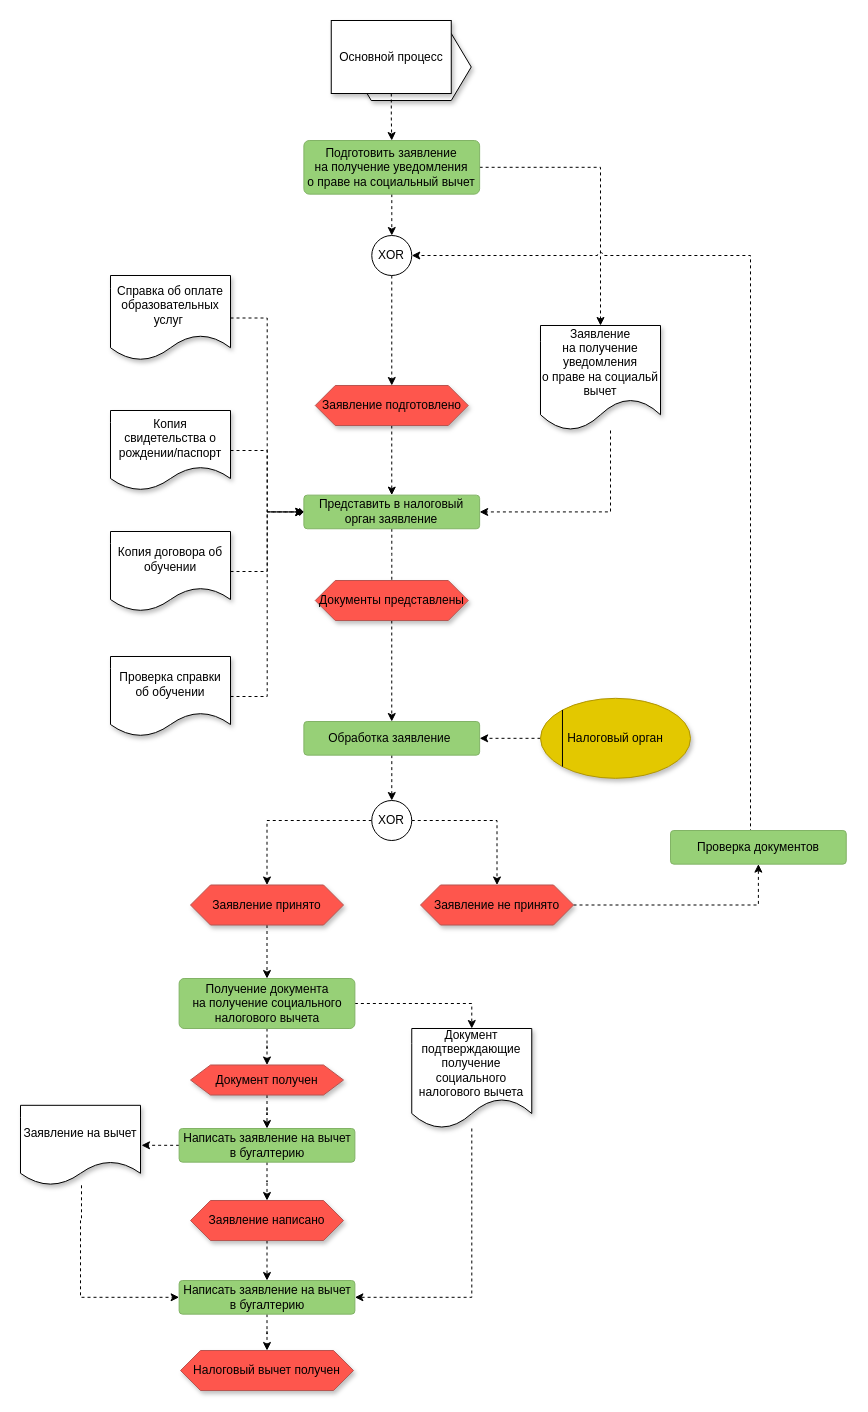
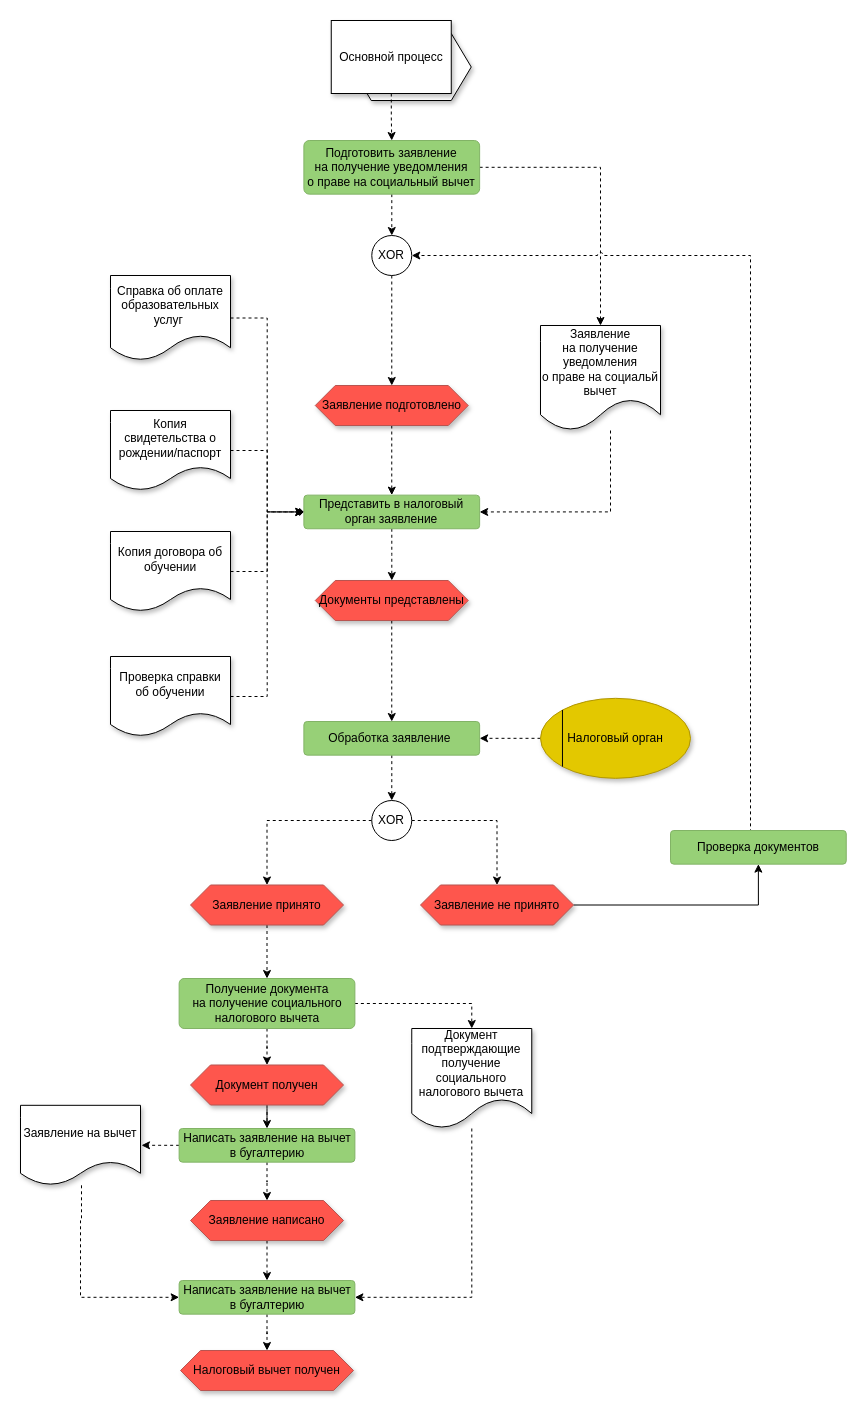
- <mxCell id="6" style="edgeStyle=orthogonalEdgeStyle;rounded=0;orthogonalLoop=1;jettySize=auto;html=1;dashed=1;fontColor=#171717;endArrow=none;endFill=1;" parent="1" source="7" target="20" edge="1"><mxGeometry relative="1" as="geometry"><mxPoint x="392" y="634" as="targetPoint" /><Array as="points" /></mxGeometry></mxCell>
+ <mxCell id="6" style="edgeStyle=orthogonalEdgeStyle;rounded=0;orthogonalLoop=1;jettySize=auto;html=1;dashed=1;fontColor=#171717;endArrow=classic;endFill=1;" parent="1" source="7" target="20" edge="1"><mxGeometry relative="1" as="geometry"><mxPoint x="392" y="634" as="targetPoint" /><Array as="points" /></mxGeometry></mxCell>
- <mxCell id="31" style="edgeStyle=orthogonalEdgeStyle;rounded=0;orthogonalLoop=1;jettySize=auto;html=1;entryX=0.5;entryY=1;entryDx=0;entryDy=0;dashed=1;fontColor=#171717;endArrow=classic;endFill=1;" parent="1" source="32" target="57" edge="1"><mxGeometry relative="1" as="geometry"><mxPoint x="747.875" y="868.13" as="targetPoint" /></mxGeometry></mxCell>
+ <mxCell id="31" style="edgeStyle=orthogonalEdgeStyle;rounded=0;orthogonalLoop=1;jettySize=auto;html=1;entryX=0.5;entryY=1;entryDx=0;entryDy=0;dashed=0;fontColor=#171717;endArrow=classic;endFill=1;" parent="1" source="32" target="57" edge="1"><mxGeometry relative="1" as="geometry"><mxPoint x="747.875" y="868.13" as="targetPoint" /></mxGeometry></mxCell>
- <mxCell id="44" value="Документ получен" style="shape=hexagon;perimeter=hexagonPerimeter2;whiteSpace=wrap;html=1;fixedSize=1;shadow=1;fillColor=#fe564d;strokeColor=#b85450;" parent="1" vertex="1"><mxGeometry x="190.01" y="1064.5" width="153" height="30" as="geometry" /></mxCell>
+ <mxCell id="44" value="Документ получен" style="shape=hexagon;perimeter=hexagonPerimeter2;whiteSpace=wrap;html=1;fixedSize=1;shadow=1;fillColor=#fe564d;strokeColor=#b85450;" parent="1" vertex="1"><mxGeometry x="190.01" y="1064.5" width="153" height="40" as="geometry" /></mxCell>
